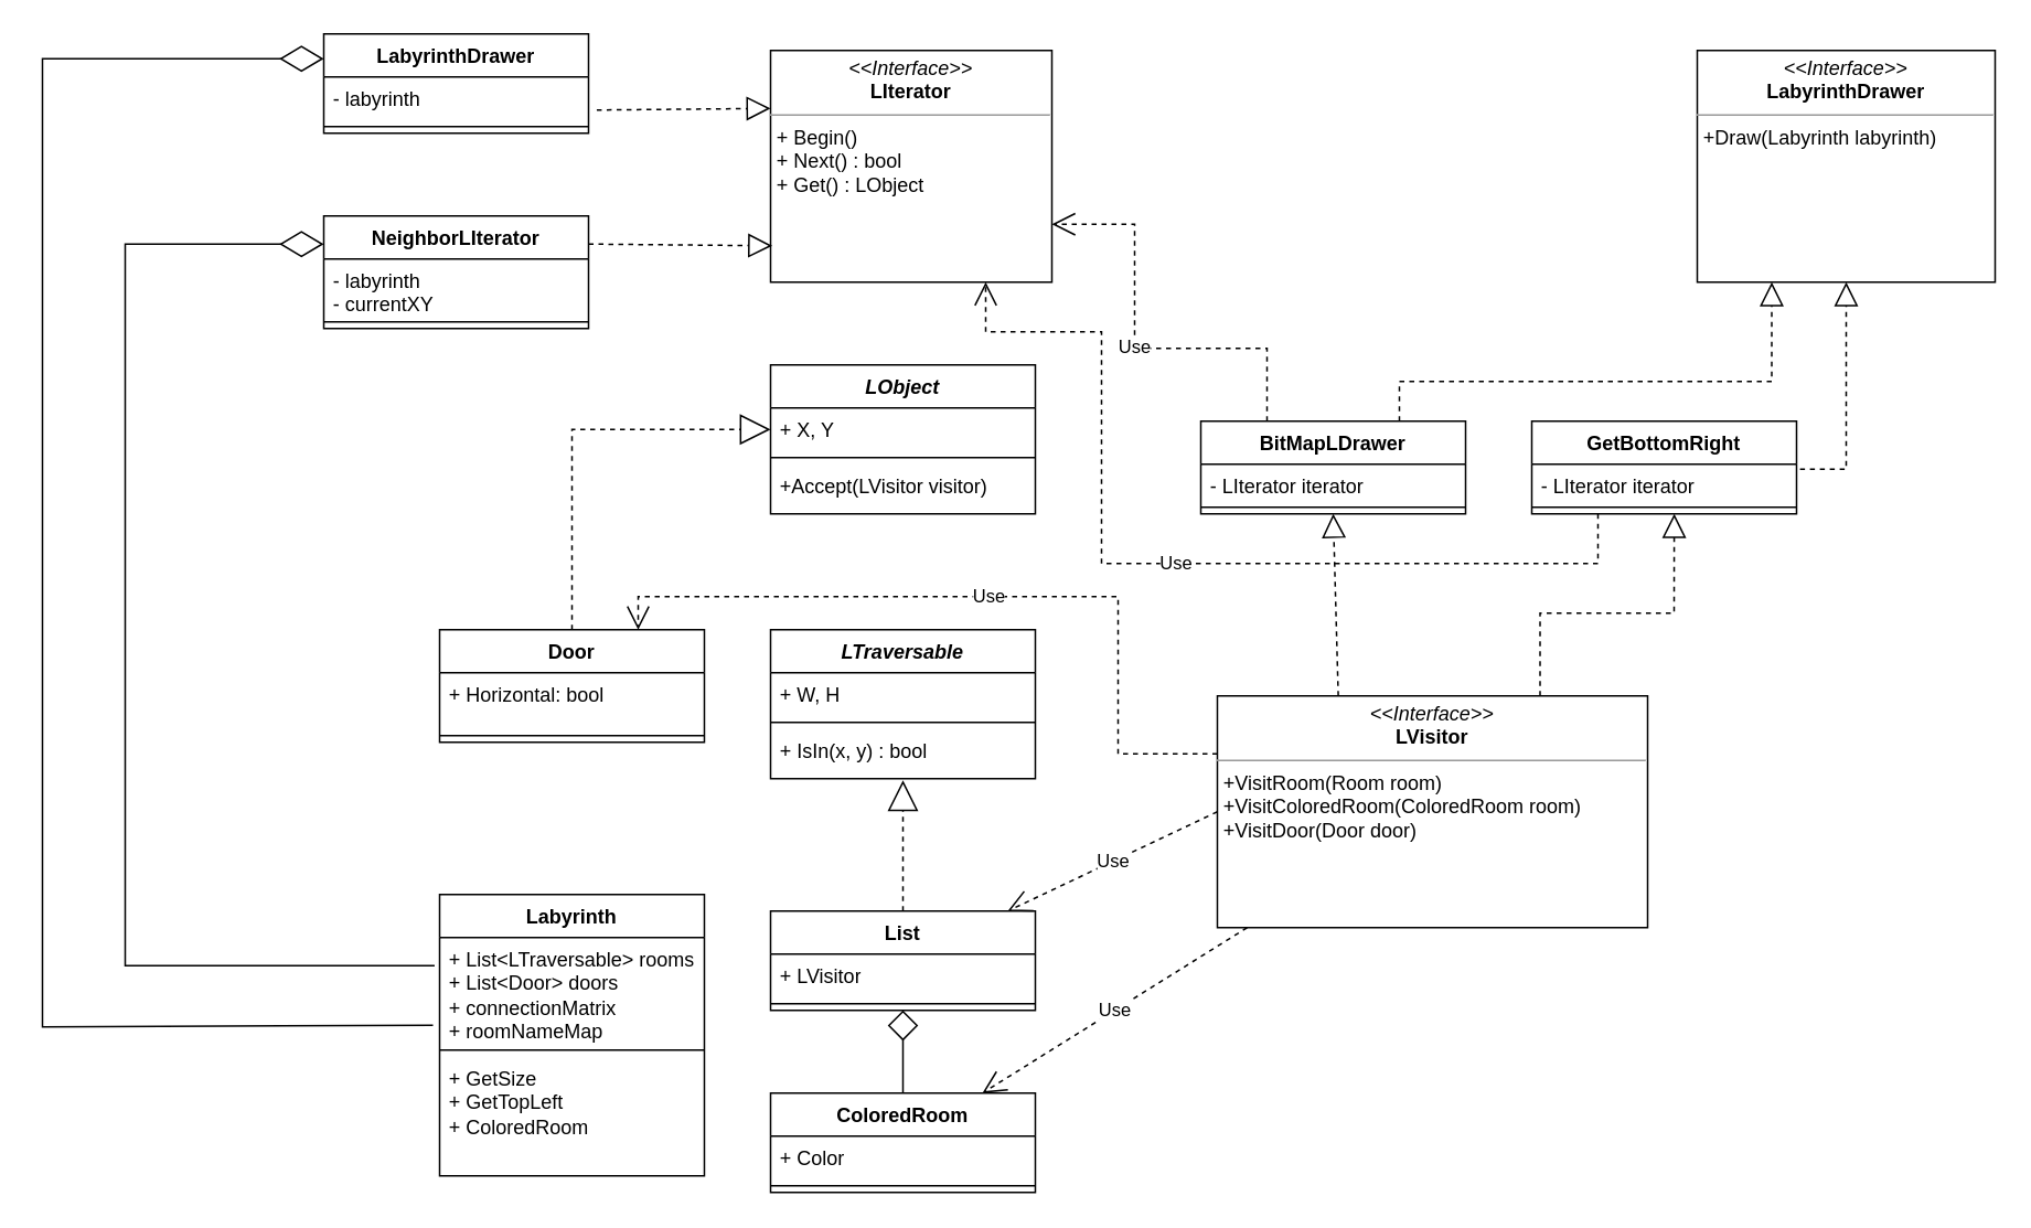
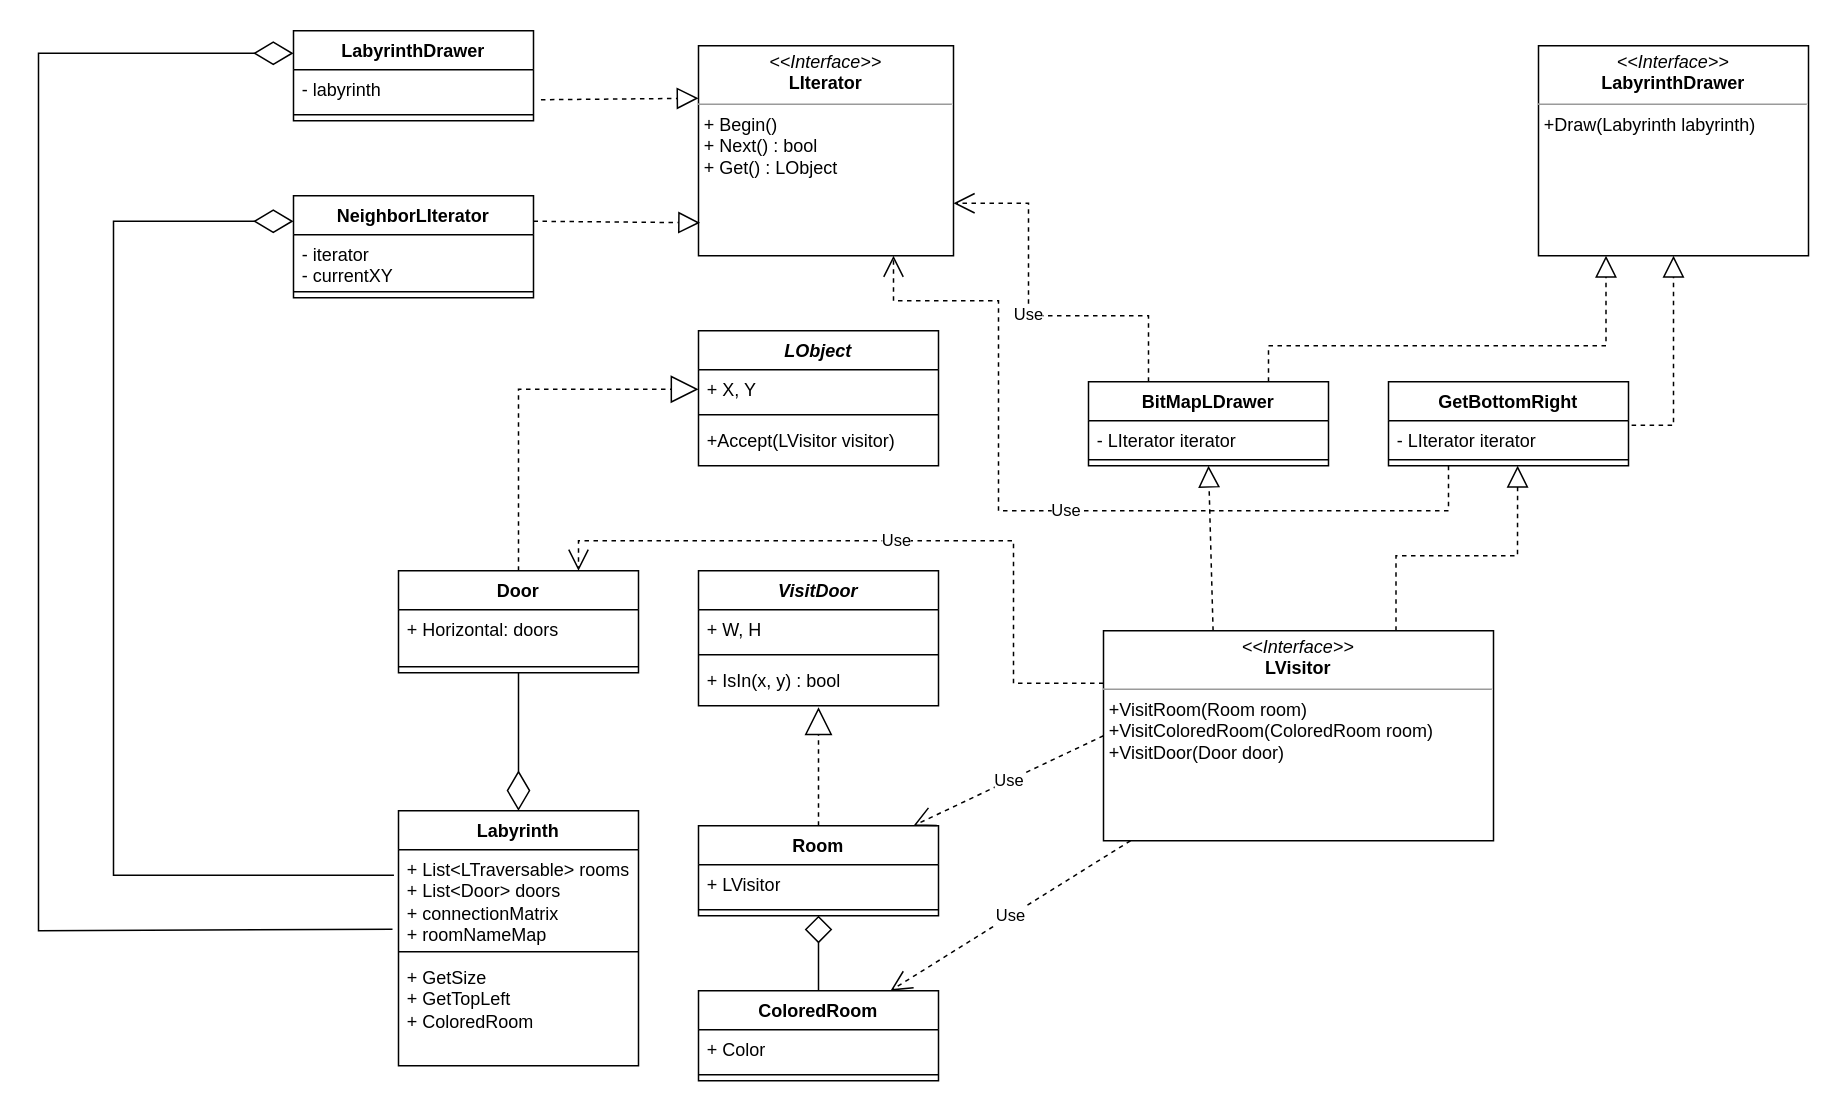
- <mxCell id="52" value="- labyrinth&lt;br&gt;- currentXY" style="text;strokeColor=none;fillColor=none;align=left;verticalAlign=top;spacingLeft=4;spacingRight=4;overflow=hidden;rotatable=0;points=[[0,0.5],[1,0.5]];portConstraint=eastwest;whiteSpace=wrap;html=1;" vertex="1" parent="51"><mxGeometry y="26" width="160" height="34" as="geometry" /></mxCell>
+ <mxCell id="52" value="- iterator&lt;br&gt;- currentXY" style="text;strokeColor=none;fillColor=none;align=left;verticalAlign=top;spacingLeft=4;spacingRight=4;overflow=hidden;rotatable=0;points=[[0,0.5],[1,0.5]];portConstraint=eastwest;whiteSpace=wrap;html=1;" vertex="1" parent="51"><mxGeometry y="26" width="160" height="34" as="geometry" /></mxCell>
- <mxCell id="6" value="&lt;i&gt;LTraversable&lt;/i&gt;" style="swimlane;fontStyle=1;align=center;verticalAlign=top;childLayout=stackLayout;horizontal=1;startSize=26;horizontalStack=0;resizeParent=1;resizeParentMax=0;resizeLast=0;collapsible=1;marginBottom=0;whiteSpace=wrap;html=1;" vertex="1" parent="1"><mxGeometry x="460" y="380" width="160" height="90" as="geometry" /></mxCell>
+ <mxCell id="6" value="&lt;i&gt;VisitDoor&lt;/i&gt;" style="swimlane;fontStyle=1;align=center;verticalAlign=top;childLayout=stackLayout;horizontal=1;startSize=26;horizontalStack=0;resizeParent=1;resizeParentMax=0;resizeLast=0;collapsible=1;marginBottom=0;whiteSpace=wrap;html=1;" vertex="1" parent="1"><mxGeometry x="460" y="380" width="160" height="90" as="geometry" /></mxCell>
- <mxCell id="11" value="+ Horizontal: bool&lt;br&gt;" style="text;strokeColor=none;fillColor=none;align=left;verticalAlign=top;spacingLeft=4;spacingRight=4;overflow=hidden;rotatable=0;points=[[0,0.5],[1,0.5]];portConstraint=eastwest;whiteSpace=wrap;html=1;" vertex="1" parent="10"><mxGeometry y="26" width="160" height="34" as="geometry" /></mxCell>
+ <mxCell id="11" value="+ Horizontal: doors&lt;br&gt;" style="text;strokeColor=none;fillColor=none;align=left;verticalAlign=top;spacingLeft=4;spacingRight=4;overflow=hidden;rotatable=0;points=[[0,0.5],[1,0.5]];portConstraint=eastwest;whiteSpace=wrap;html=1;" vertex="1" parent="10"><mxGeometry y="26" width="160" height="34" as="geometry" /></mxCell>
+ <mxCell id="22" value="" style="endArrow=diamondThin;endFill=0;endSize=24;html=1;rounded=0;entryX=0.5;entryY=0;entryDx=0;entryDy=0;exitX=0.5;exitY=1;exitDx=0;exitDy=0;" edge="1" parent="1" source="10" target="18"><mxGeometry width="160" relative="1" as="geometry"><mxPoint x="590" y="720" as="sourcePoint" /><mxPoint x="770" y="690" as="targetPoint" /></mxGeometry></mxCell>
- <mxCell id="13" value="List" style="swimlane;fontStyle=1;align=center;verticalAlign=top;childLayout=stackLayout;horizontal=1;startSize=26;horizontalStack=0;resizeParent=1;resizeParentMax=0;resizeLast=0;collapsible=1;marginBottom=0;whiteSpace=wrap;html=1;" vertex="1" parent="1"><mxGeometry x="460" y="550" width="160" height="60" as="geometry" /></mxCell>
+ <mxCell id="13" value="Room" style="swimlane;fontStyle=1;align=center;verticalAlign=top;childLayout=stackLayout;horizontal=1;startSize=26;horizontalStack=0;resizeParent=1;resizeParentMax=0;resizeLast=0;collapsible=1;marginBottom=0;whiteSpace=wrap;html=1;" vertex="1" parent="1"><mxGeometry x="460" y="550" width="160" height="60" as="geometry" /></mxCell>
